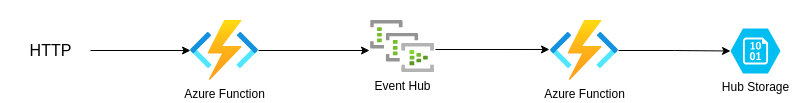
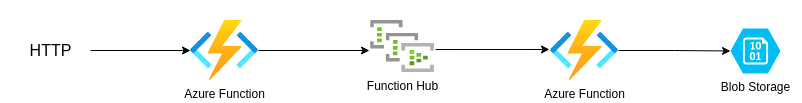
- <mxCell id="6" value="Event Hub" style="aspect=fixed;html=1;points=[];align=center;image;fontSize=12;image=img/lib/azure2/analytics/Event_Hub_Clusters.svg;" vertex="1" parent="1"><mxGeometry x="370" y="20" width="64" height="52" as="geometry" /></mxCell>
+ <mxCell id="6" value="Function Hub" style="aspect=fixed;html=1;points=[];align=center;image;fontSize=12;image=img/lib/azure2/analytics/Event_Hub_Clusters.svg;" vertex="1" parent="1"><mxGeometry x="370" y="20" width="64" height="52" as="geometry" /></mxCell>
- <mxCell id="9" value="Hub Storage" style="verticalLabelPosition=bottom;html=1;verticalAlign=top;align=center;strokeColor=none;fillColor=#00BEF2;shape=mxgraph.azure.storage_blob;" vertex="1" parent="1"><mxGeometry x="730" y="28" width="50" height="45" as="geometry" /></mxCell>
+ <mxCell id="9" value="Blob Storage" style="verticalLabelPosition=bottom;html=1;verticalAlign=top;align=center;strokeColor=none;fillColor=#00BEF2;shape=mxgraph.azure.storage_blob;" vertex="1" parent="1"><mxGeometry x="730" y="28" width="50" height="45" as="geometry" /></mxCell>
